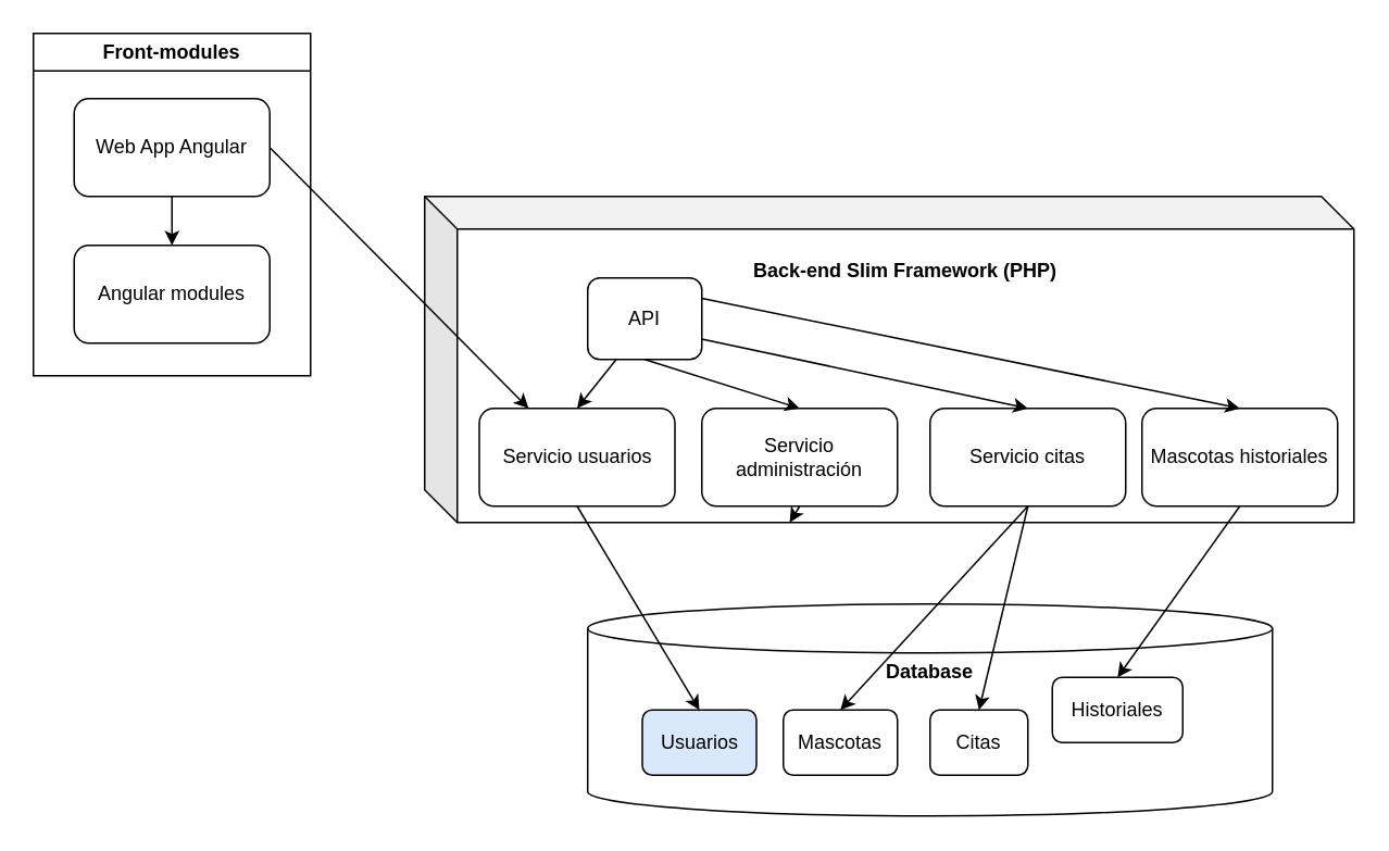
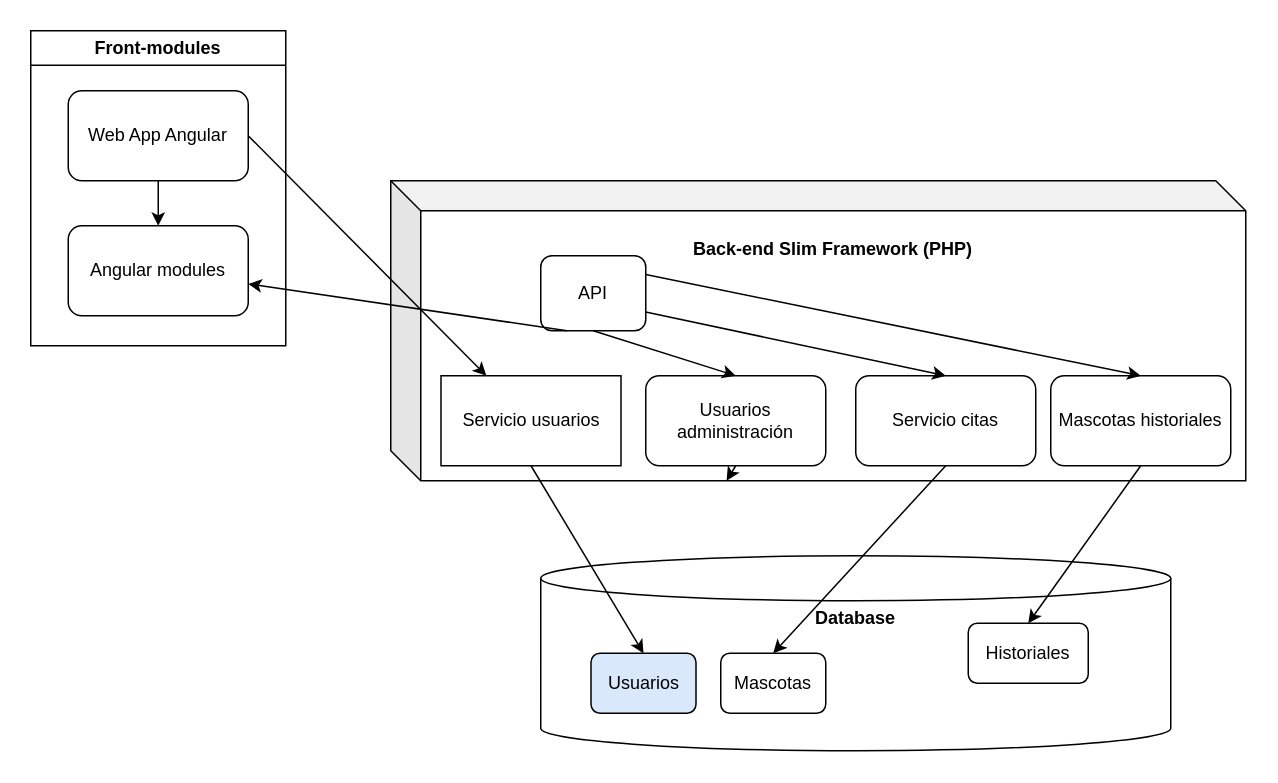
- <mxCell id="13" value="" style="endArrow=classic;html=1;rounded=0;exitX=0.25;exitY=1;exitDx=0;exitDy=0;entryX=0.5;entryY=0;entryDx=0;entryDy=0;" edge="1" parent="1" source="7" target="10"><mxGeometry width="50" height="50" relative="1" as="geometry"><mxPoint x="175" y="100" as="sourcePoint" /><mxPoint x="370" y="205" as="targetPoint" /></mxGeometry></mxCell>
+ <mxCell id="13" value="" style="endArrow=classic;html=1;rounded=0;exitX=0.25;exitY=1;exitDx=0;exitDy=0;" edge="1" parent="1" source="7" target="5"><mxGeometry width="50" height="50" relative="1" as="geometry"><mxPoint x="175" y="100" as="sourcePoint" /><mxPoint x="370" y="205" as="targetPoint" /></mxGeometry></mxCell>
- <mxCell id="10" value="Servicio usuarios" style="rounded=1;whiteSpace=wrap;html=1;" vertex="1" parent="1"><mxGeometry x="293.5" y="250" width="120" height="60" as="geometry" /></mxCell>
+ <mxCell id="10" value="Servicio usuarios" style="whiteSpace=wrap;html=1;rounded=0;" vertex="1" parent="1"><mxGeometry x="293.5" y="250" width="120" height="60" as="geometry" /></mxCell>
- <mxCell id="11" value="Servicio administración" style="rounded=1;whiteSpace=wrap;html=1;" vertex="1" parent="1"><mxGeometry x="430" y="250" width="120" height="60" as="geometry" /></mxCell>
+ <mxCell id="11" value="Usuarios administración" style="rounded=1;whiteSpace=wrap;html=1;" vertex="1" parent="1"><mxGeometry x="430" y="250" width="120" height="60" as="geometry" /></mxCell>
- <mxCell id="25" value="" style="endArrow=classic;html=1;rounded=0;exitX=0.5;exitY=1;exitDx=0;exitDy=0;entryX=0.5;entryY=0;entryDx=0;entryDy=0;" edge="1" parent="1" source="9" target="21"><mxGeometry width="50" height="50" relative="1" as="geometry"><mxPoint x="445" y="270" as="sourcePoint" /><mxPoint x="540" y="300" as="targetPoint" /></mxGeometry></mxCell>
- <mxCell id="21" value="Citas" style="rounded=1;whiteSpace=wrap;html=1;container=0;" vertex="1" parent="17"><mxGeometry x="210" y="65" width="60" height="40" as="geometry" /></mxCell>
